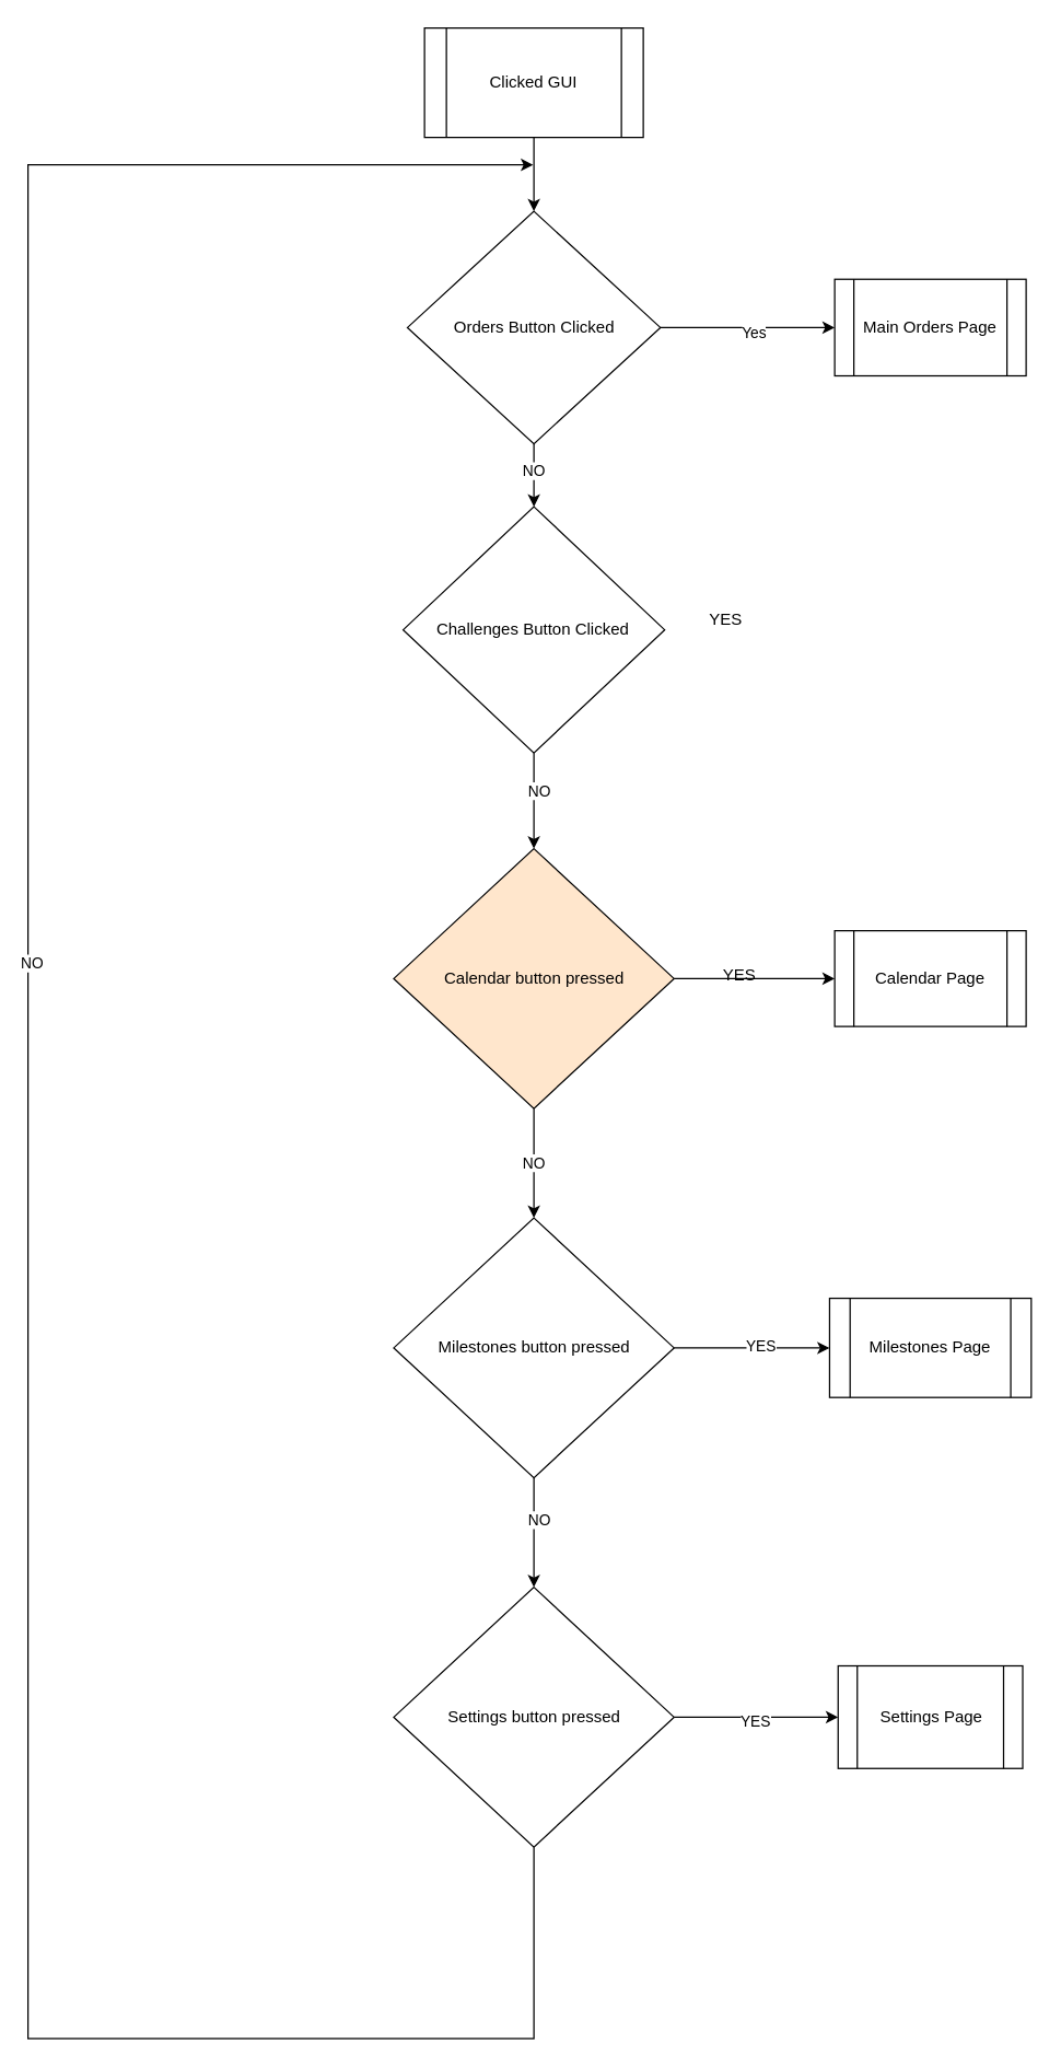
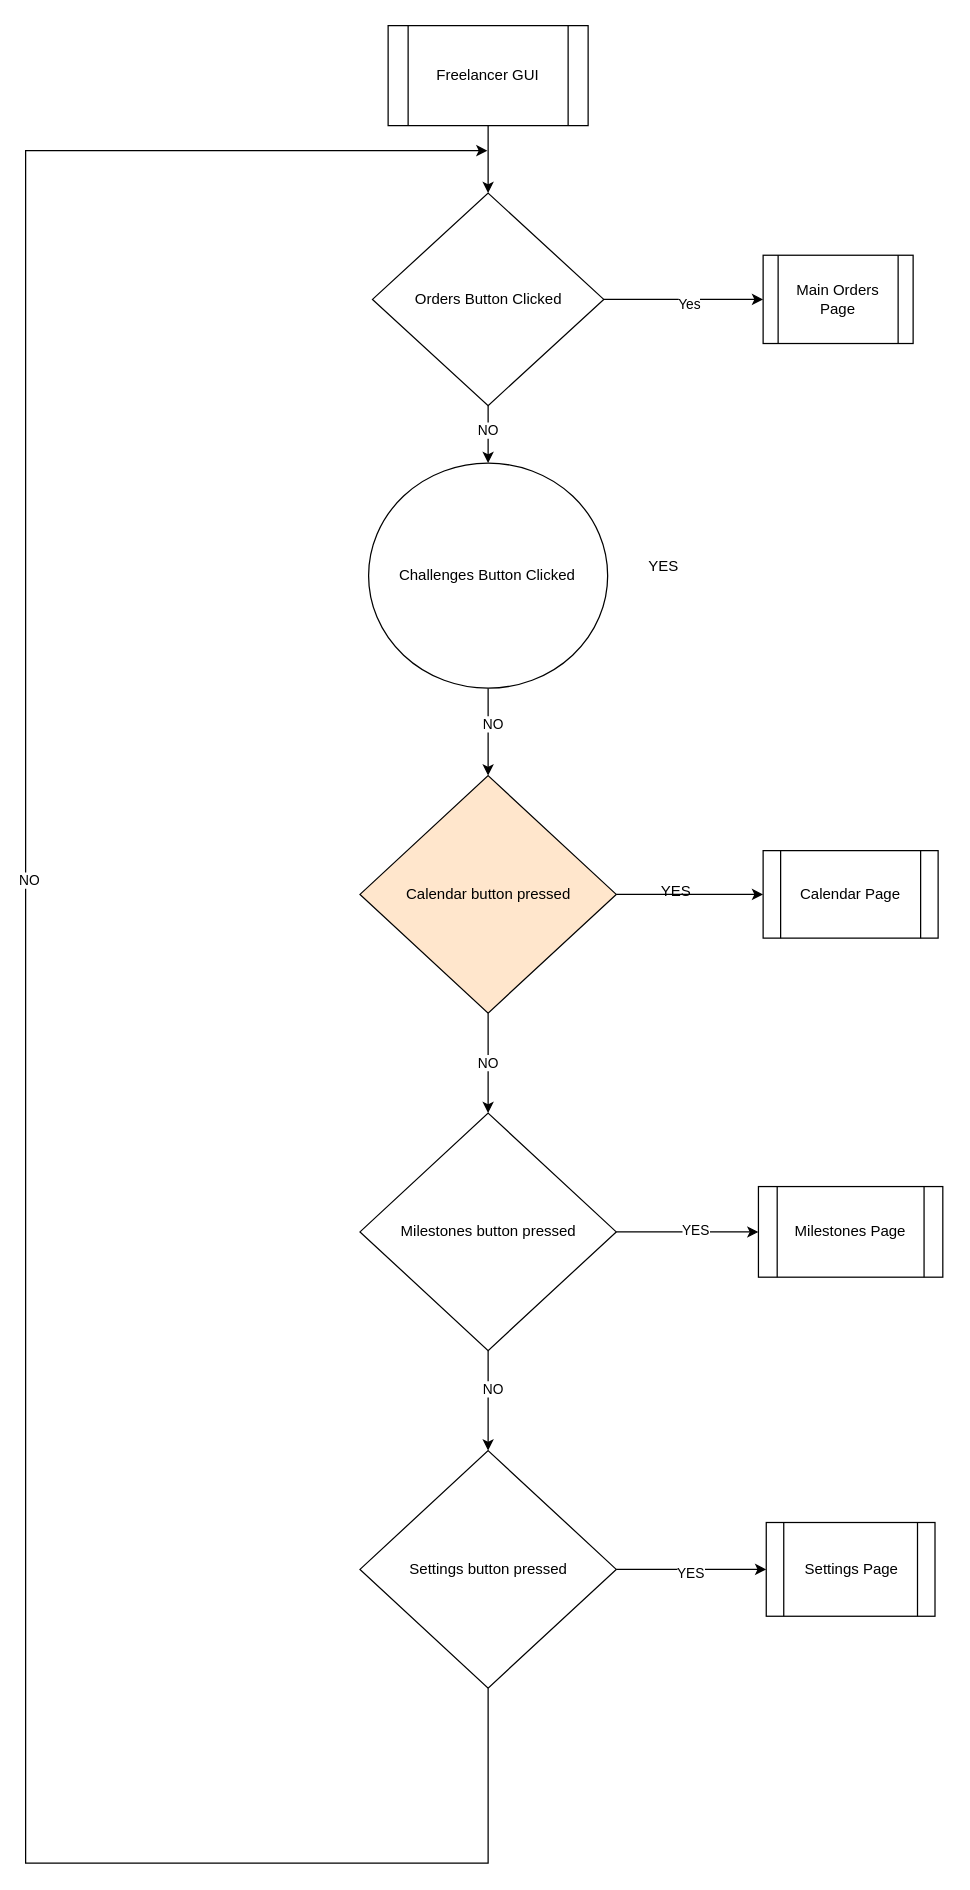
- <mxCell id="3" value="Clicked GUI" style="shape=process;whiteSpace=wrap;html=1;backgroundOutline=1;" parent="1" vertex="1"><mxGeometry x="310" y="20" width="160" height="80" as="geometry" /></mxCell>
+ <mxCell id="3" value="Freelancer GUI" style="shape=process;whiteSpace=wrap;html=1;backgroundOutline=1;" parent="1" vertex="1"><mxGeometry x="310" y="20" width="160" height="80" as="geometry" /></mxCell>
- <mxCell id="15" value="Main Orders Page" style="shape=process;whiteSpace=wrap;html=1;backgroundOutline=1;" parent="1" vertex="1"><mxGeometry x="610" y="203.69" width="140" height="70.62" as="geometry" /></mxCell>
+ <mxCell id="15" value="Main Orders Page" style="shape=process;whiteSpace=wrap;html=1;backgroundOutline=1;" parent="1" vertex="1"><mxGeometry x="610" y="203.69" width="120" height="70.62" as="geometry" /></mxCell>
- <mxCell id="11" value="Challenges Button Clicked" style="rhombus;whiteSpace=wrap;html=1;" parent="1" vertex="1"><mxGeometry x="294.38" y="370" width="191.25" height="180" as="geometry" /></mxCell>
+ <mxCell id="11" value="Challenges Button Clicked" style="ellipse;whiteSpace=wrap;html=1;" parent="1" vertex="1"><mxGeometry x="294.38" y="370" width="191.25" height="180" as="geometry" /></mxCell>
